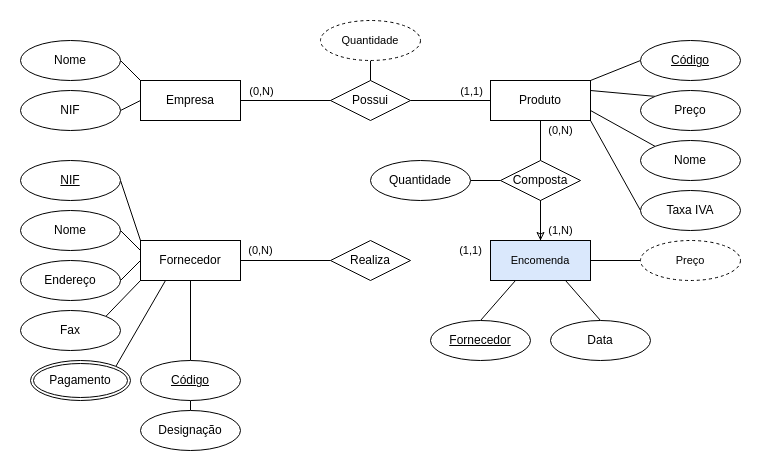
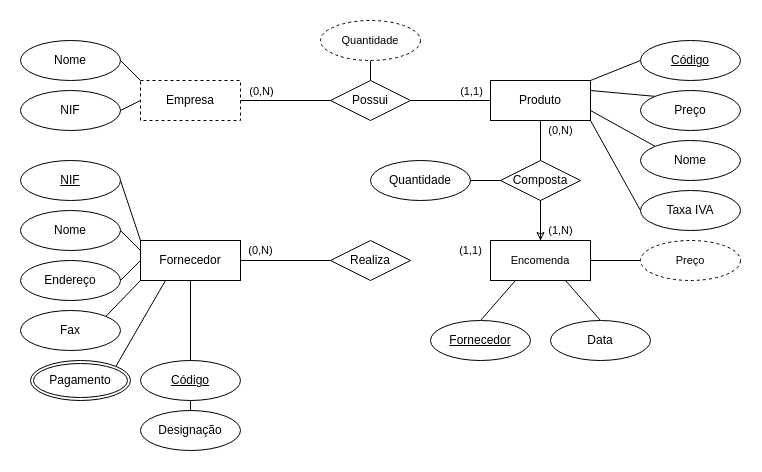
- <mxCell id="34" value="Empresa" style="whiteSpace=wrap;html=1;align=center;" vertex="1" parent="1"><mxGeometry x="140" y="80" width="100" height="40" as="geometry" /></mxCell>
+ <mxCell id="34" value="Empresa" style="whiteSpace=wrap;html=1;align=center;dashed=1;" vertex="1" parent="1"><mxGeometry x="140" y="80" width="100" height="40" as="geometry" /></mxCell>
- <mxCell id="56" value="Encomenda" style="whiteSpace=wrap;html=1;align=center;fontSize=11;fillColor=#dae8fc;" vertex="1" parent="1"><mxGeometry x="490" y="240" width="100" height="40" as="geometry" /></mxCell>
+ <mxCell id="56" value="Encomenda" style="whiteSpace=wrap;html=1;align=center;fontSize=11;" vertex="1" parent="1"><mxGeometry x="490" y="240" width="100" height="40" as="geometry" /></mxCell>
